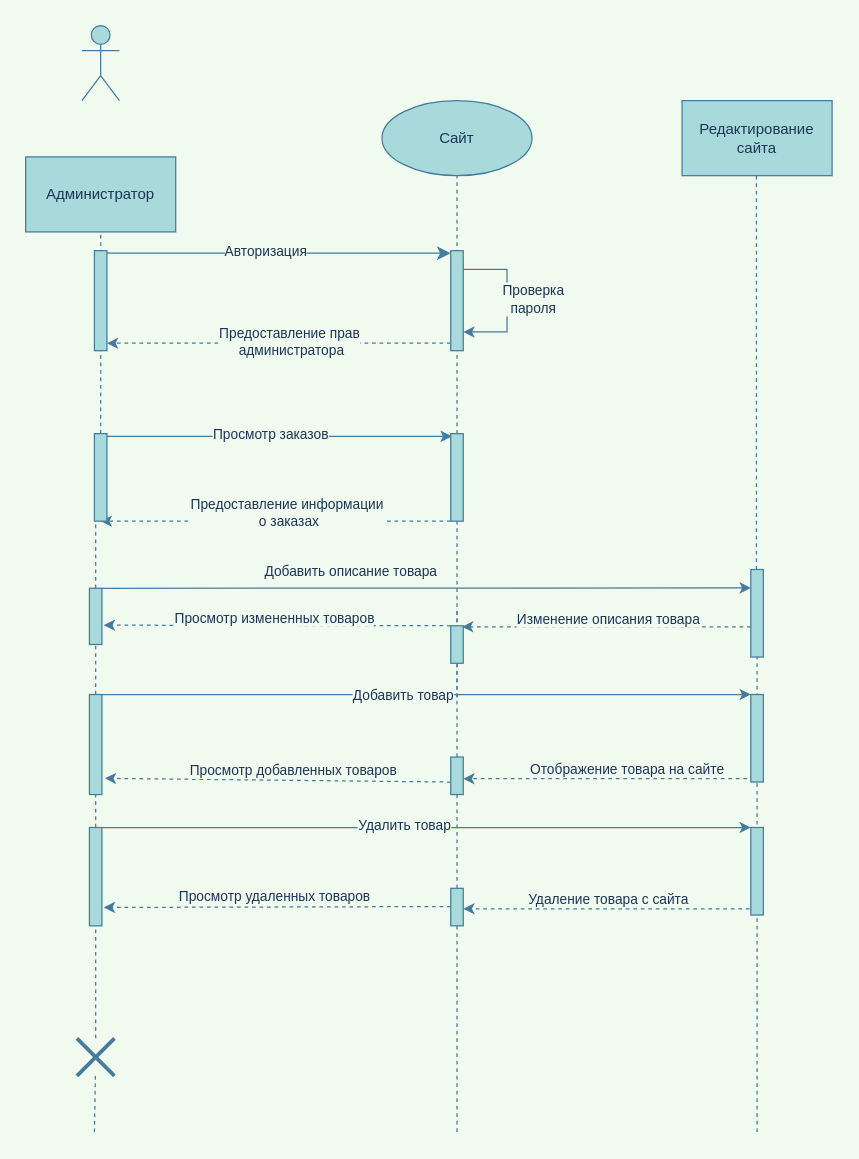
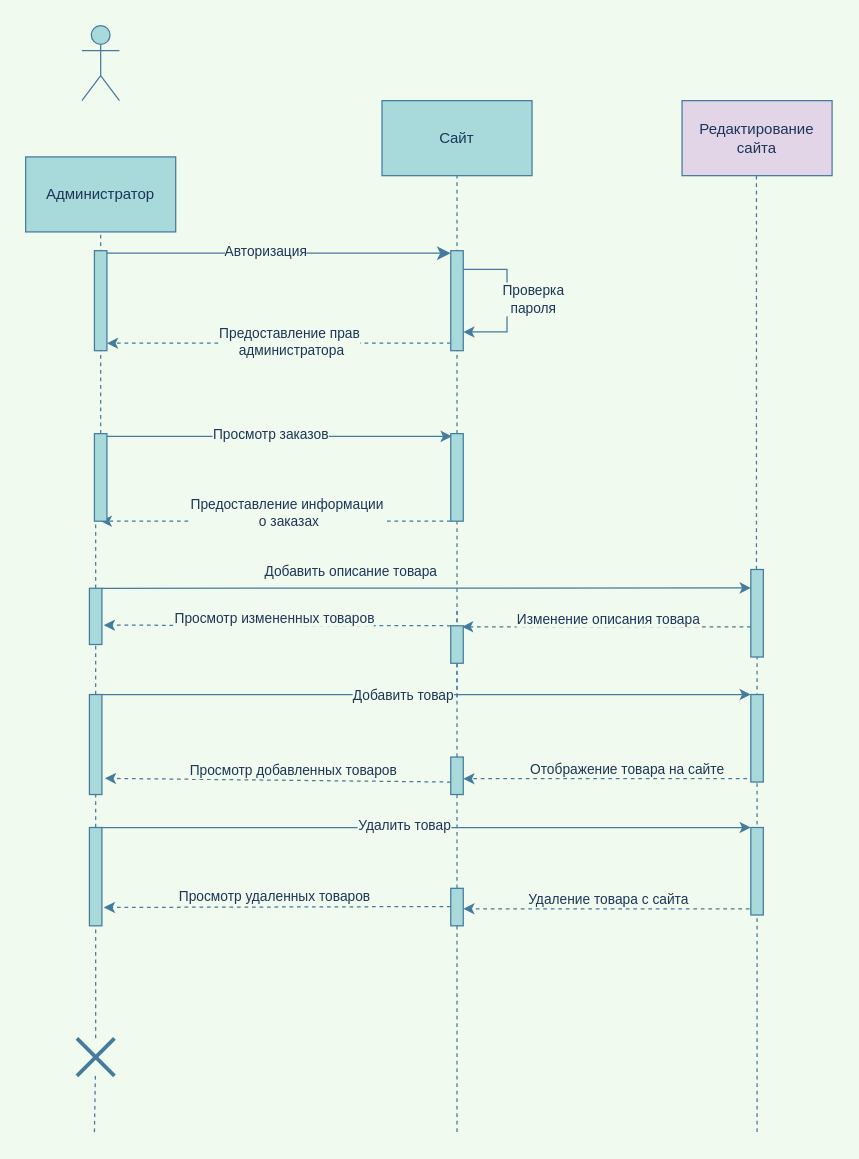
- <mxCell id="4" value="Cайт" style="ellipse;whiteSpace=wrap;html=1;fillColor=#A8DADC;strokeColor=#457B9D;fontColor=#1D3557;" parent="1" vertex="1"><mxGeometry x="305" y="80" width="120" height="60" as="geometry" /></mxCell>
+ <mxCell id="4" value="Cайт" style="rounded=0;whiteSpace=wrap;html=1;fillColor=#A8DADC;strokeColor=#457B9D;fontColor=#1D3557;" parent="1" vertex="1"><mxGeometry x="305" y="80" width="120" height="60" as="geometry" /></mxCell>
- <mxCell id="36" value="Редактирование сайта" style="rounded=0;whiteSpace=wrap;html=1;fillColor=#A8DADC;strokeColor=#457B9D;fontColor=#1D3557;" parent="1" vertex="1"><mxGeometry x="545" y="80" width="120" height="60" as="geometry" /></mxCell>
+ <mxCell id="36" value="Редактирование сайта" style="rounded=0;whiteSpace=wrap;html=1;fillColor=#e1d5e7;strokeColor=#457B9D;fontColor=#1D3557;" parent="1" vertex="1"><mxGeometry x="545" y="80" width="120" height="60" as="geometry" /></mxCell>
